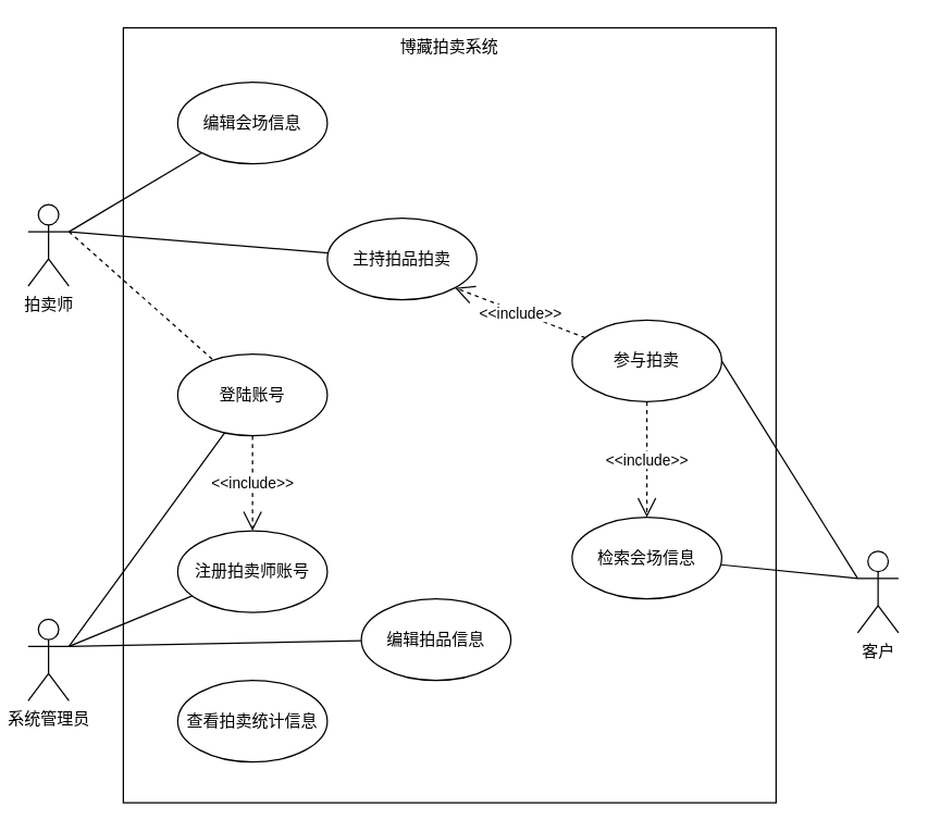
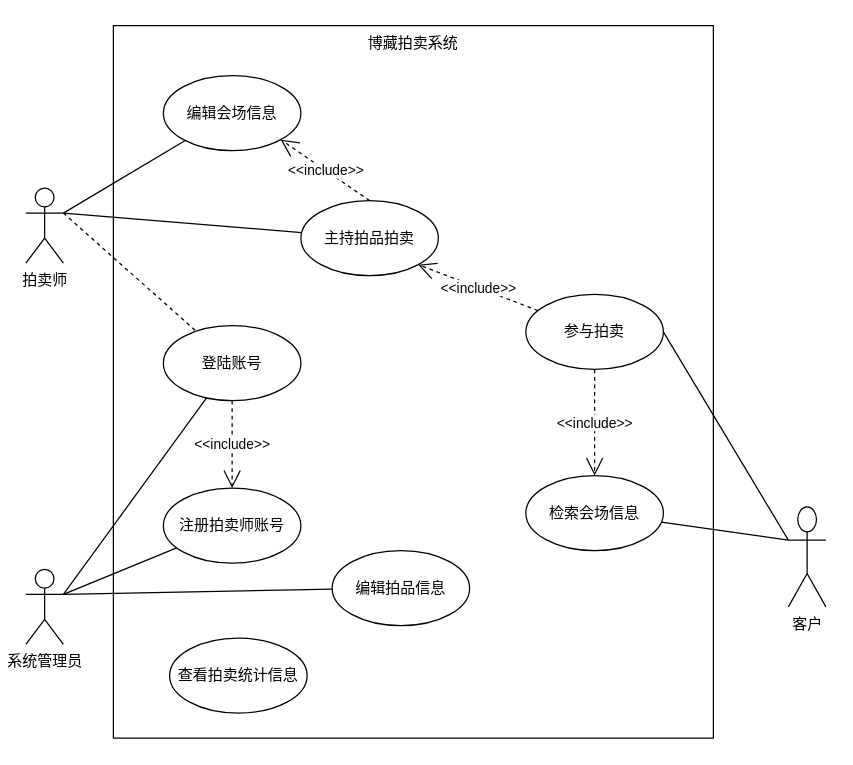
+ <mxCell id="24" value="&amp;lt;&amp;lt;include&amp;gt;&amp;gt;" style="endArrow=open;endSize=12;dashed=1;html=1;rounded=0;entryX=1;entryY=1;entryDx=0;entryDy=0;exitX=0.5;exitY=0;exitDx=0;exitDy=0;" parent="1" source="20" target="21" edge="1"><mxGeometry width="160" relative="1" as="geometry"><mxPoint x="160" y="160" as="sourcePoint" /><mxPoint x="320" y="160" as="targetPoint" /></mxGeometry></mxCell>
- <mxCell id="12" value="客户" style="shape=umlActor;verticalLabelPosition=bottom;verticalAlign=top;html=1;outlineConnect=0;" parent="1" vertex="1"><mxGeometry x="630" y="405" width="30" height="60" as="geometry" /></mxCell>
+ <mxCell id="12" value="客户" style="shape=umlActor;verticalLabelPosition=bottom;verticalAlign=top;html=1;outlineConnect=0;" parent="1" vertex="1"><mxGeometry x="630" y="405" width="30" height="80" as="geometry" /></mxCell>
- <mxCell id="16" value="查看拍卖统计信息" style="ellipse;whiteSpace=wrap;html=1;" parent="1" vertex="1"><mxGeometry x="130" y="500" width="110" height="60" as="geometry" /></mxCell>
+ <mxCell id="16" value="查看拍卖统计信息" style="ellipse;whiteSpace=wrap;html=1;" parent="1" vertex="1"><mxGeometry x="135" y="510" width="110" height="60" as="geometry" /></mxCell>
